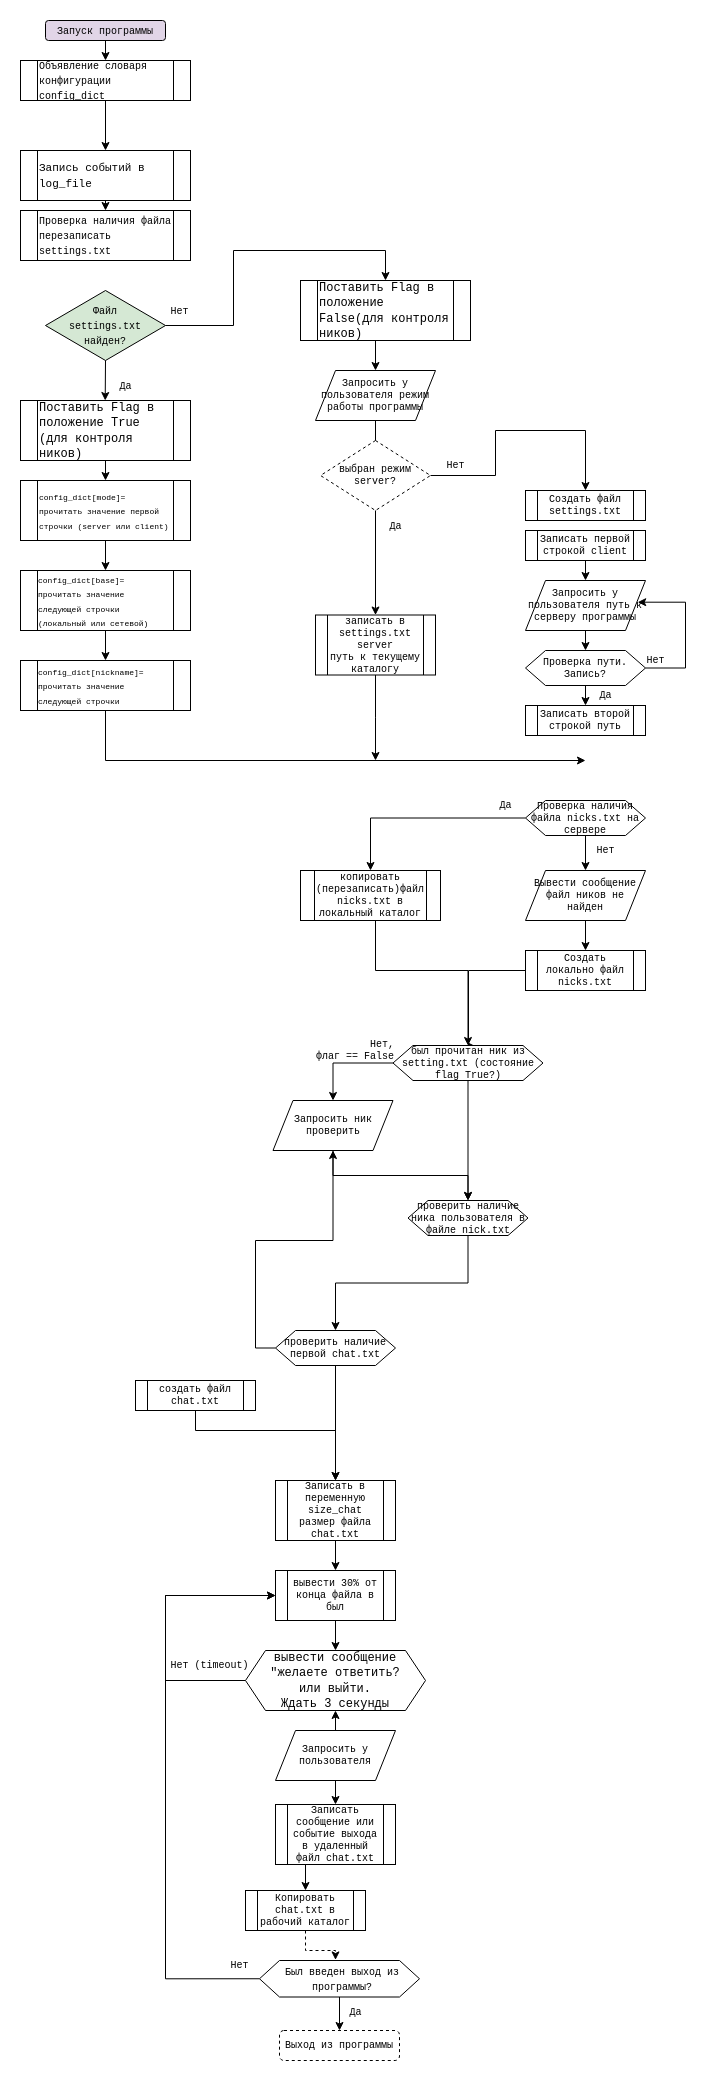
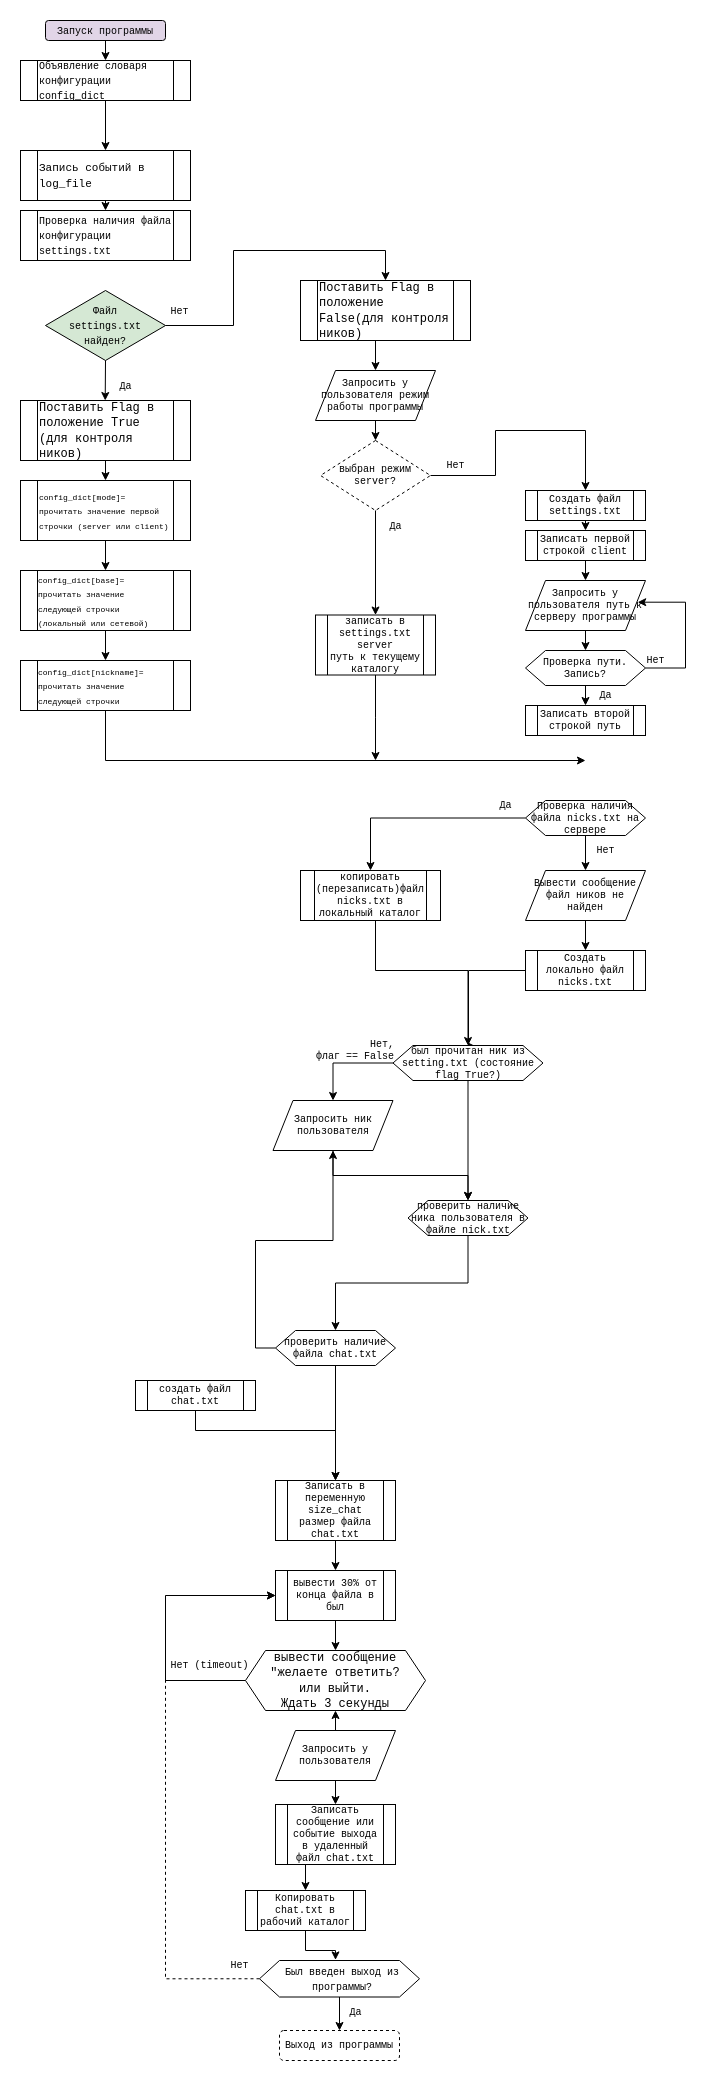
- <mxCell id="84" value="&lt;div align=&quot;left&quot;&gt;&lt;font style=&quot;font-size: 10px;&quot; face=&quot;Courier New&quot;&gt;Проверка наличия файла перезаписать settings.txt&lt;/font&gt;&lt;/div&gt;" style="shape=process;whiteSpace=wrap;html=1;backgroundOutline=1;align=left;" vertex="1" parent="1"><mxGeometry x="20" y="210" width="170" height="50" as="geometry" /></mxCell>
+ <mxCell id="84" value="&lt;div align=&quot;left&quot;&gt;&lt;font style=&quot;font-size: 10px;&quot; face=&quot;Courier New&quot;&gt;Проверка наличия файла конфигурации settings.txt&lt;/font&gt;&lt;/div&gt;" style="shape=process;whiteSpace=wrap;html=1;backgroundOutline=1;align=left;" vertex="1" parent="1"><mxGeometry x="20" y="210" width="170" height="50" as="geometry" /></mxCell>
- <mxCell id="20" value="" style="endArrow=none;html=1;rounded=0;fontFamily=Courier New;fontSize=10;entryX=0.5;entryY=0;entryDx=0;entryDy=0;exitX=0.5;exitY=1;exitDx=0;exitDy=0;" parent="1" source="16" target="19" edge="1"><mxGeometry width="50" height="50" relative="1" as="geometry"><mxPoint x="315" y="510" as="sourcePoint" /><mxPoint x="365" y="460" as="targetPoint" /></mxGeometry></mxCell>
+ <mxCell id="20" value="" style="endArrow=classic;html=1;rounded=0;fontFamily=Courier New;fontSize=10;entryX=0.5;entryY=0;entryDx=0;entryDy=0;exitX=0.5;exitY=1;exitDx=0;exitDy=0;" parent="1" source="16" target="19" edge="1"><mxGeometry width="50" height="50" relative="1" as="geometry"><mxPoint x="315" y="510" as="sourcePoint" /><mxPoint x="365" y="460" as="targetPoint" /></mxGeometry></mxCell>
+ <mxCell id="29" value="" style="endArrow=classic;html=1;rounded=0;fontFamily=Courier New;fontSize=10;entryX=0.5;entryY=0;entryDx=0;entryDy=0;exitX=0.5;exitY=1;exitDx=0;exitDy=0;" parent="1" source="24" target="25" edge="1"><mxGeometry width="50" height="50" relative="1" as="geometry"><mxPoint x="525" y="670" as="sourcePoint" /><mxPoint x="575" y="620" as="targetPoint" /></mxGeometry></mxCell>
- <mxCell id="47" value="Запросить ник проверить" style="shape=parallelogram;perimeter=parallelogramPerimeter;whiteSpace=wrap;html=1;fixedSize=1;fontFamily=Courier New;fontSize=10;" parent="1" vertex="1"><mxGeometry x="272.5" y="1100" width="120" height="50" as="geometry" /></mxCell>
+ <mxCell id="47" value="Запросить ник пользователя" style="shape=parallelogram;perimeter=parallelogramPerimeter;whiteSpace=wrap;html=1;fixedSize=1;fontFamily=Courier New;fontSize=10;" parent="1" vertex="1"><mxGeometry x="272.5" y="1100" width="120" height="50" as="geometry" /></mxCell>
- <mxCell id="53" value="&lt;div&gt;проверить наличие первой chat.txt&lt;/div&gt;" style="shape=hexagon;perimeter=hexagonPerimeter2;whiteSpace=wrap;html=1;fixedSize=1;fontFamily=Courier New;fontSize=10;" parent="1" vertex="1"><mxGeometry x="275" y="1330" width="120" height="35" as="geometry" /></mxCell>
+ <mxCell id="53" value="&lt;div&gt;проверить наличие файла chat.txt&lt;/div&gt;" style="shape=hexagon;perimeter=hexagonPerimeter2;whiteSpace=wrap;html=1;fixedSize=1;fontFamily=Courier New;fontSize=10;" parent="1" vertex="1"><mxGeometry x="275" y="1330" width="120" height="35" as="geometry" /></mxCell>
- <mxCell id="76" style="edgeStyle=orthogonalEdgeStyle;rounded=0;orthogonalLoop=1;jettySize=auto;html=1;exitX=0;exitY=0.5;exitDx=0;exitDy=0;entryX=0;entryY=0.5;entryDx=0;entryDy=0;fontFamily=Courier New;fontSize=10;" edge="1" parent="1" source="78" target="69"><mxGeometry relative="1" as="geometry"><Array as="points"><mxPoint x="165" y="1978" /><mxPoint x="165" y="1595" /></Array></mxGeometry></mxCell>
+ <mxCell id="76" style="edgeStyle=orthogonalEdgeStyle;rounded=0;orthogonalLoop=1;jettySize=auto;html=1;exitX=0;exitY=0.5;exitDx=0;exitDy=0;entryX=0;entryY=0.5;entryDx=0;entryDy=0;fontFamily=Courier New;fontSize=10;dashed=1;" edge="1" parent="1" source="78" target="69"><mxGeometry relative="1" as="geometry"><Array as="points"><mxPoint x="165" y="1978" /><mxPoint x="165" y="1595" /></Array></mxGeometry></mxCell>
- <mxCell id="74" style="edgeStyle=orthogonalEdgeStyle;rounded=0;orthogonalLoop=1;jettySize=auto;html=1;exitX=0.5;exitY=1;exitDx=0;exitDy=0;entryX=0.475;entryY=-0.016;entryDx=0;entryDy=0;entryPerimeter=0;fontFamily=Courier New;fontSize=10;dashed=1;" edge="1" parent="1" source="75" target="78"><mxGeometry relative="1" as="geometry" /></mxCell>
+ <mxCell id="74" style="edgeStyle=orthogonalEdgeStyle;rounded=0;orthogonalLoop=1;jettySize=auto;html=1;exitX=0.5;exitY=1;exitDx=0;exitDy=0;entryX=0.475;entryY=-0.016;entryDx=0;entryDy=0;entryPerimeter=0;fontFamily=Courier New;fontSize=10;" edge="1" parent="1" source="75" target="78"><mxGeometry relative="1" as="geometry" /></mxCell>
